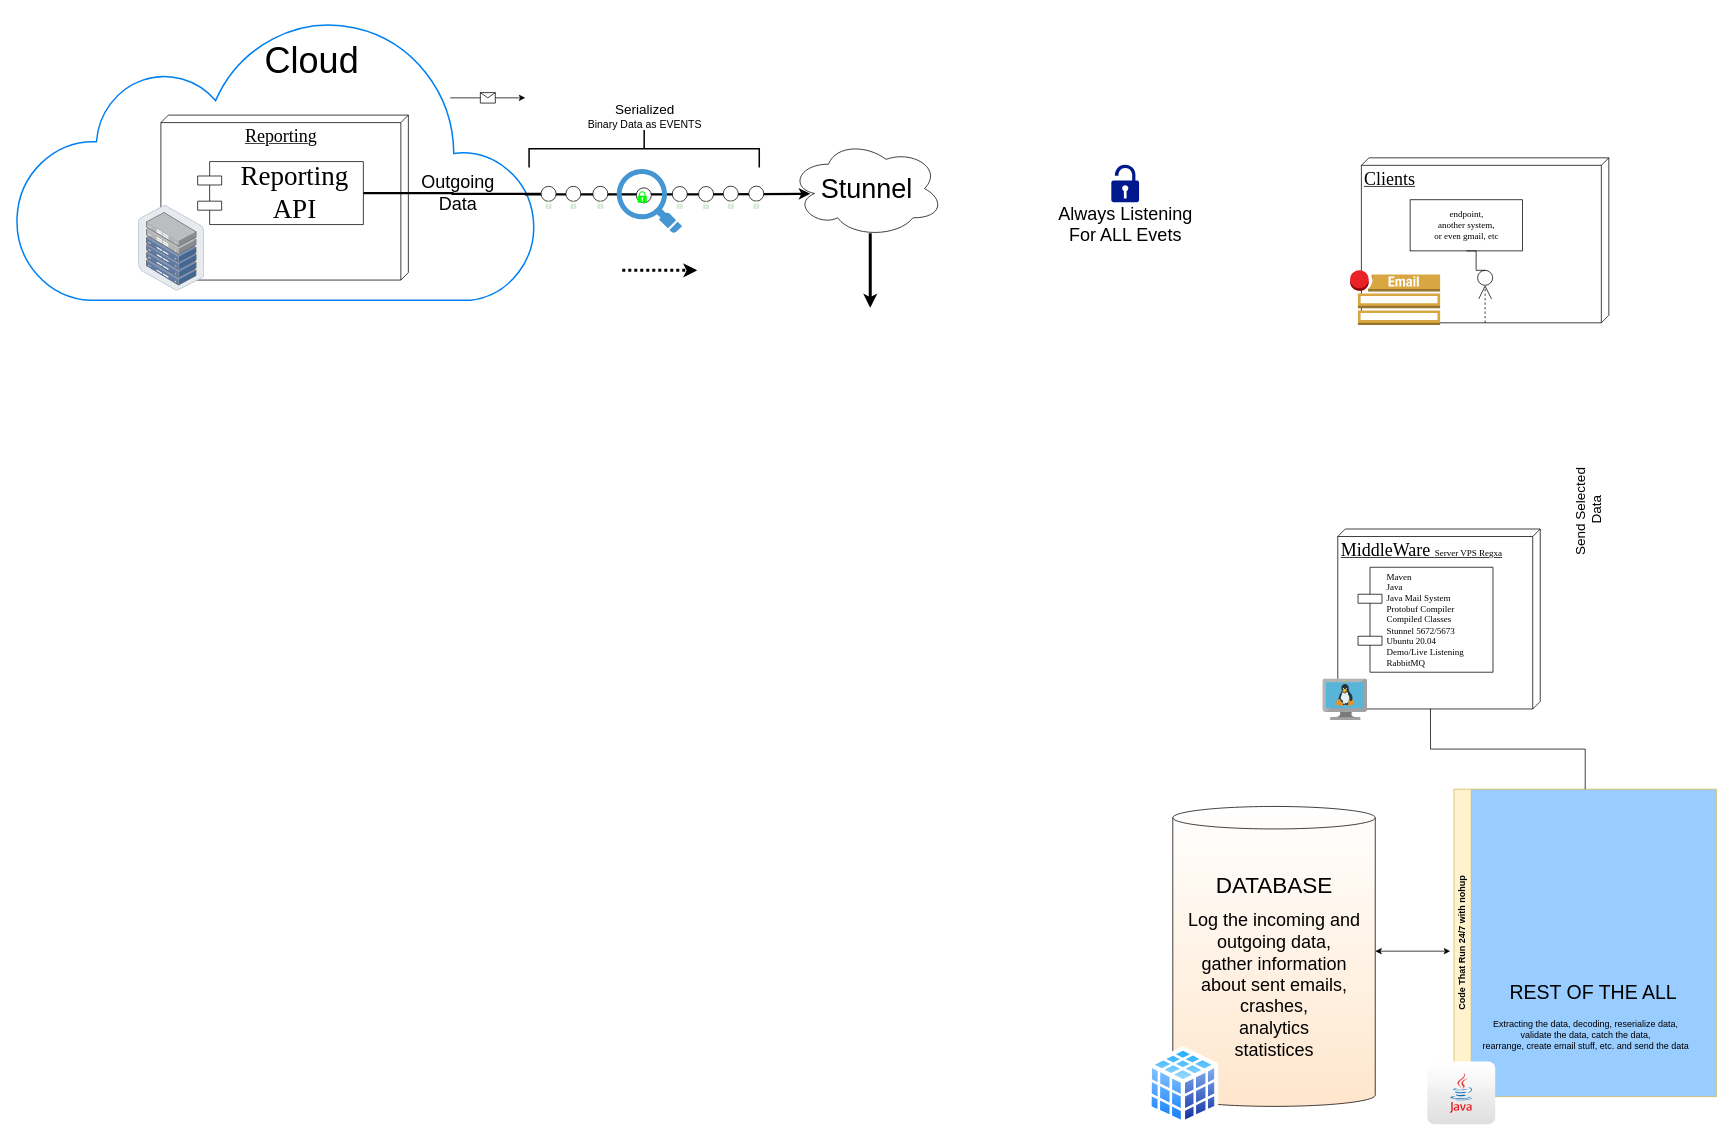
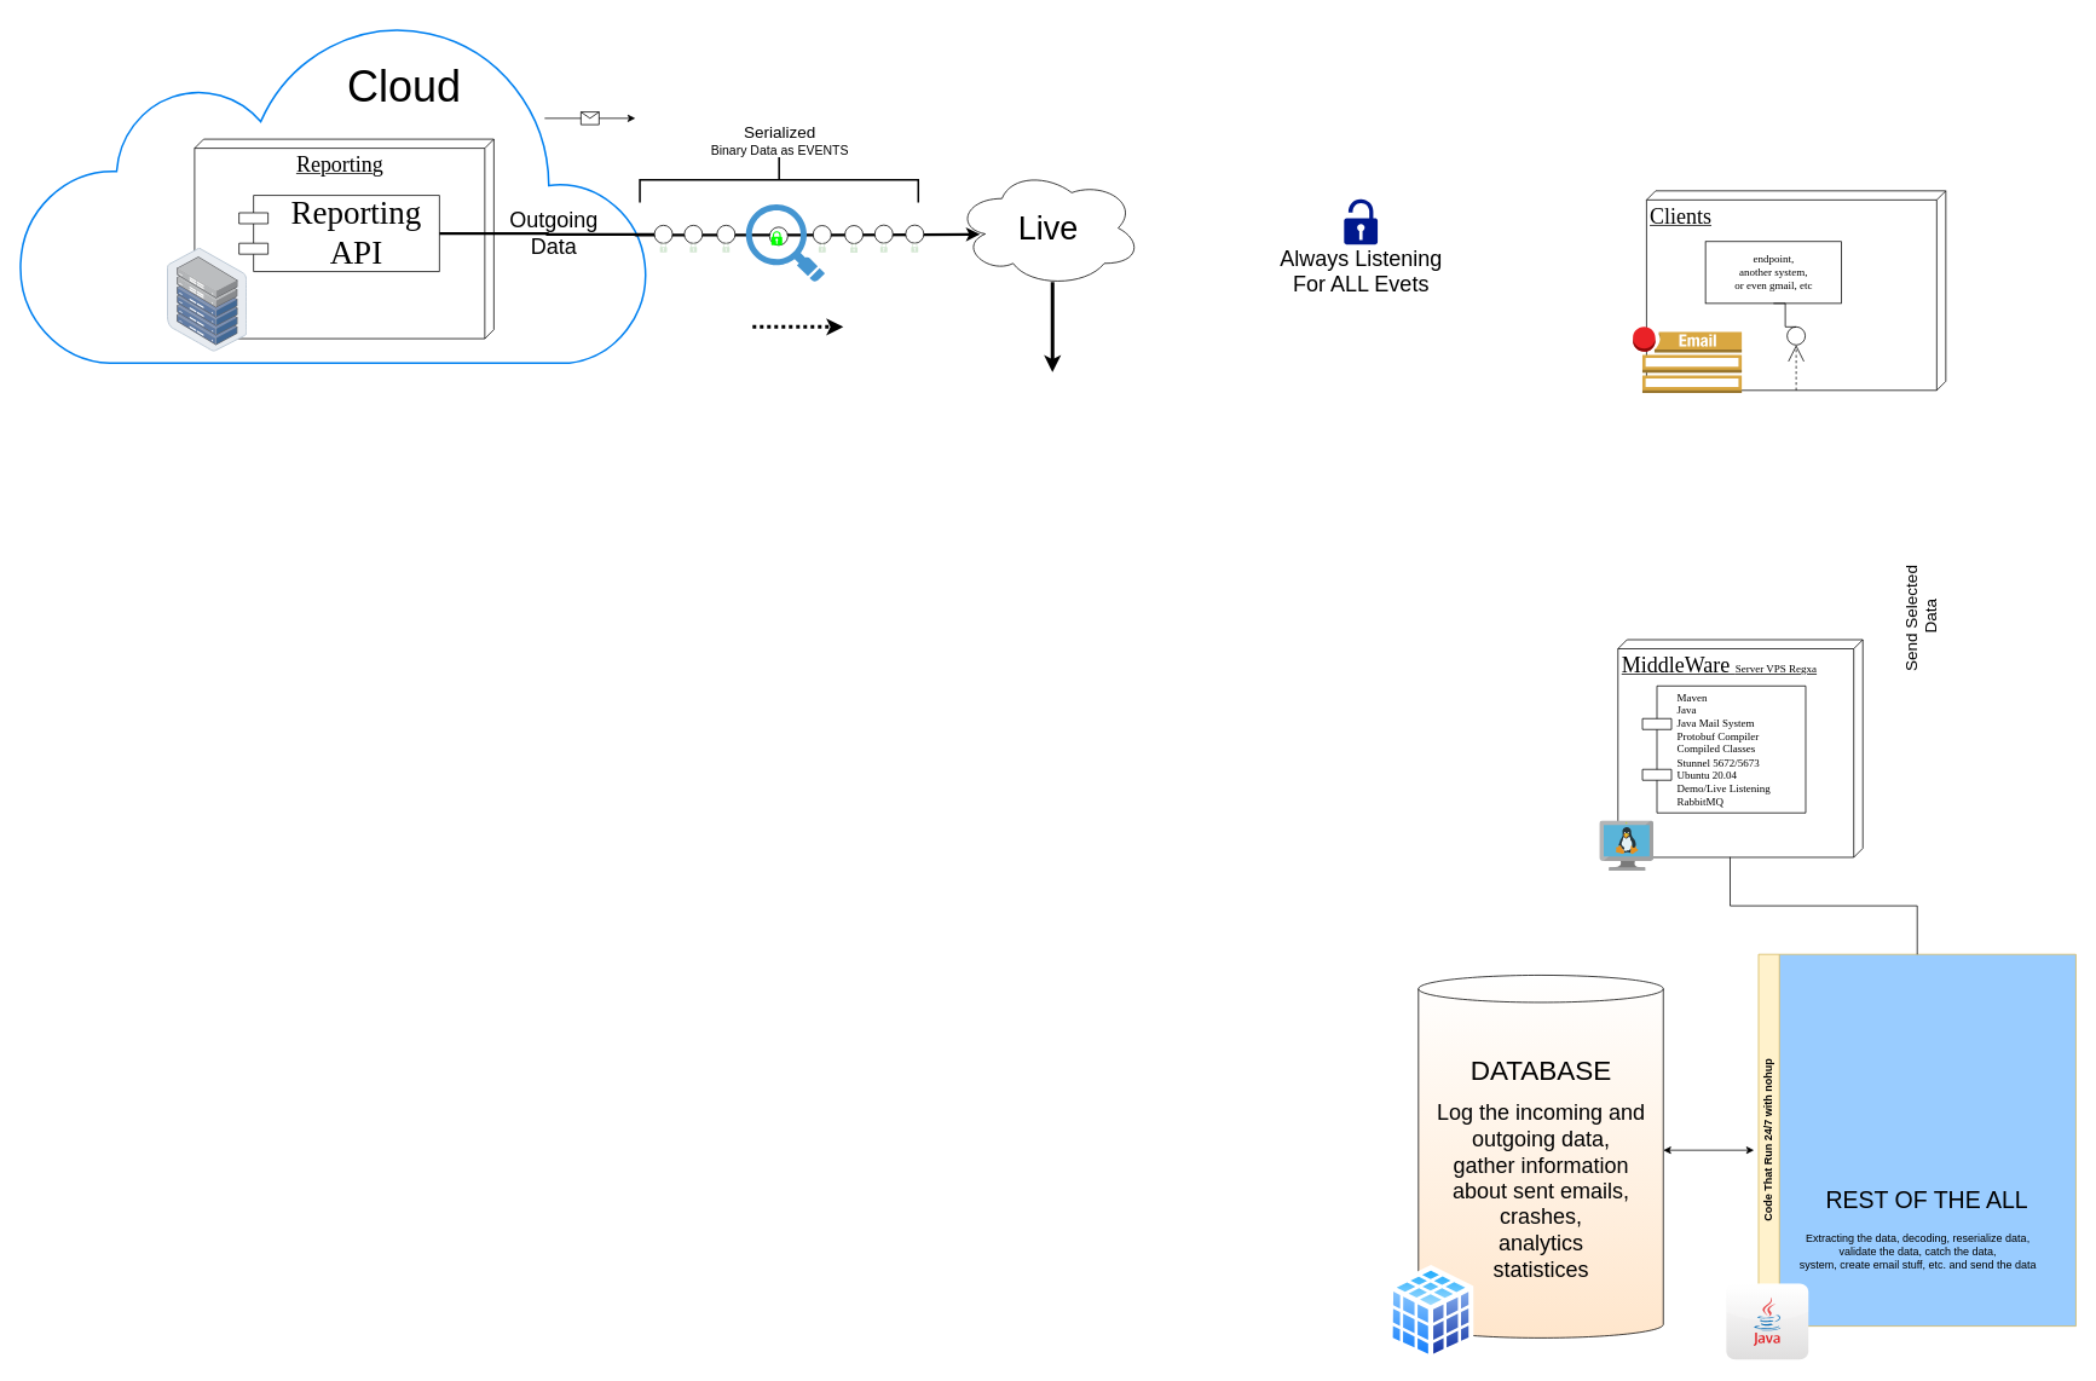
- <mxCell id="30" value="&lt;font style=&quot;font-size: 48px;&quot;&gt;Cloud&lt;/font&gt;" style="text;html=1;align=center;verticalAlign=middle;resizable=0;points=[];autosize=1;strokeColor=none;fillColor=none;" vertex="1" parent="1"><mxGeometry x="340" y="45" width="150" height="70" as="geometry" /></mxCell>
+ <mxCell id="30" value="&lt;font style=&quot;font-size: 48px;&quot;&gt;Cloud&lt;/font&gt;" style="text;html=1;align=center;verticalAlign=middle;resizable=0;points=[];autosize=1;strokeColor=none;fillColor=none;" vertex="1" parent="1"><mxGeometry x="370" y="60" width="150" height="70" as="geometry" /></mxCell>
- <mxCell id="21" value="&lt;font style=&quot;font-size: 36px;&quot;&gt;Stunnel&lt;/font&gt;" style="ellipse;shape=cloud;whiteSpace=wrap;html=1;" parent="1" vertex="1"><mxGeometry x="1053" y="186" width="205" height="130" as="geometry" /></mxCell>
+ <mxCell id="21" value="&lt;font style=&quot;font-size: 36px;&quot;&gt;Live&lt;/font&gt;" style="ellipse;shape=cloud;whiteSpace=wrap;html=1;" parent="1" vertex="1"><mxGeometry x="1053" y="186" width="205" height="130" as="geometry" /></mxCell>
- <mxCell id="5" value="Extracting the data, decoding, reserialize data, &lt;br&gt;validate the data, catch the data,&lt;br&gt;rearrange, create email stuff, etc. and send the data" style="text;html=1;align=center;verticalAlign=middle;resizable=0;points=[];autosize=1;strokeColor=none;fillColor=none;" parent="3" vertex="1"><mxGeometry x="25" y="298" width="300" height="60" as="geometry" /></mxCell>
+ <mxCell id="5" value="Extracting the data, decoding, reserialize data, &lt;br&gt;validate the data, catch the data,&lt;br&gt;system, create email stuff, etc. and send the data" style="text;html=1;align=center;verticalAlign=middle;resizable=0;points=[];autosize=1;strokeColor=none;fillColor=none;" parent="3" vertex="1"><mxGeometry x="25" y="298" width="300" height="60" as="geometry" /></mxCell>
